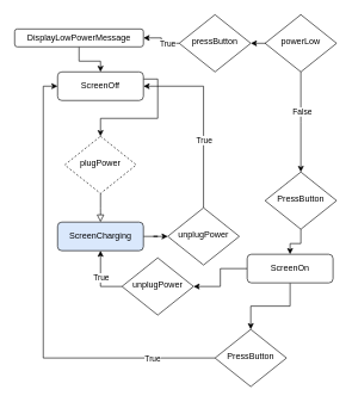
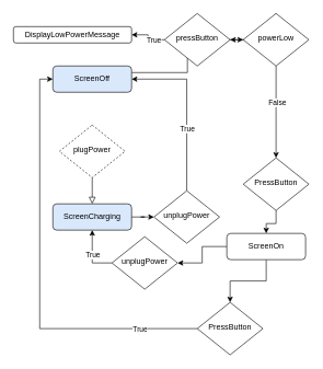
- <mxCell id="24" style="edgeStyle=orthogonalEdgeStyle;rounded=0;orthogonalLoop=1;jettySize=auto;html=1;exitX=0.5;exitY=1;exitDx=0;exitDy=0;entryX=0.5;entryY=0;entryDx=0;entryDy=0;" edge="1" parent="1" source="25" target="3"><mxGeometry relative="1" as="geometry" /></mxCell>
- <mxCell id="3" value="ScreenOff" style="rounded=1;whiteSpace=wrap;html=1;fontSize=12;glass=0;strokeWidth=1;shadow=0;" vertex="1" parent="1"><mxGeometry x="80" y="100" width="120" height="40" as="geometry" /></mxCell>
+ <mxCell id="3" value="ScreenOff" style="rounded=1;whiteSpace=wrap;html=1;fontSize=12;glass=0;strokeWidth=1;shadow=0;fillColor=#dae8fc;" vertex="1" parent="1"><mxGeometry x="80" y="100" width="120" height="40" as="geometry" /></mxCell>
- <mxCell id="2" style="edgeStyle=orthogonalEdgeStyle;rounded=0;orthogonalLoop=1;jettySize=auto;html=1;exitX=1;exitY=0.25;exitDx=0;exitDy=0;" edge="1" parent="1" source="3" target="5"><mxGeometry relative="1" as="geometry" /></mxCell>
+ <mxCell id="2" style="edgeStyle=orthogonalEdgeStyle;rounded=0;orthogonalLoop=1;jettySize=auto;html=1;exitX=1;exitY=0.25;exitDx=0;exitDy=0;entryX=0;entryY=0.5;entryDx=0;entryDy=0;" edge="1" parent="1" source="3" target="15"><mxGeometry relative="1" as="geometry" /></mxCell>
